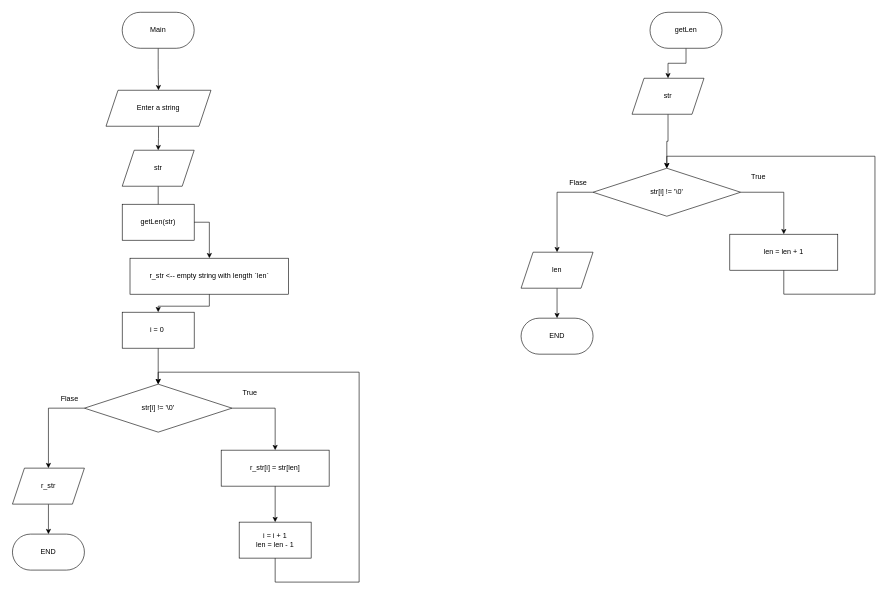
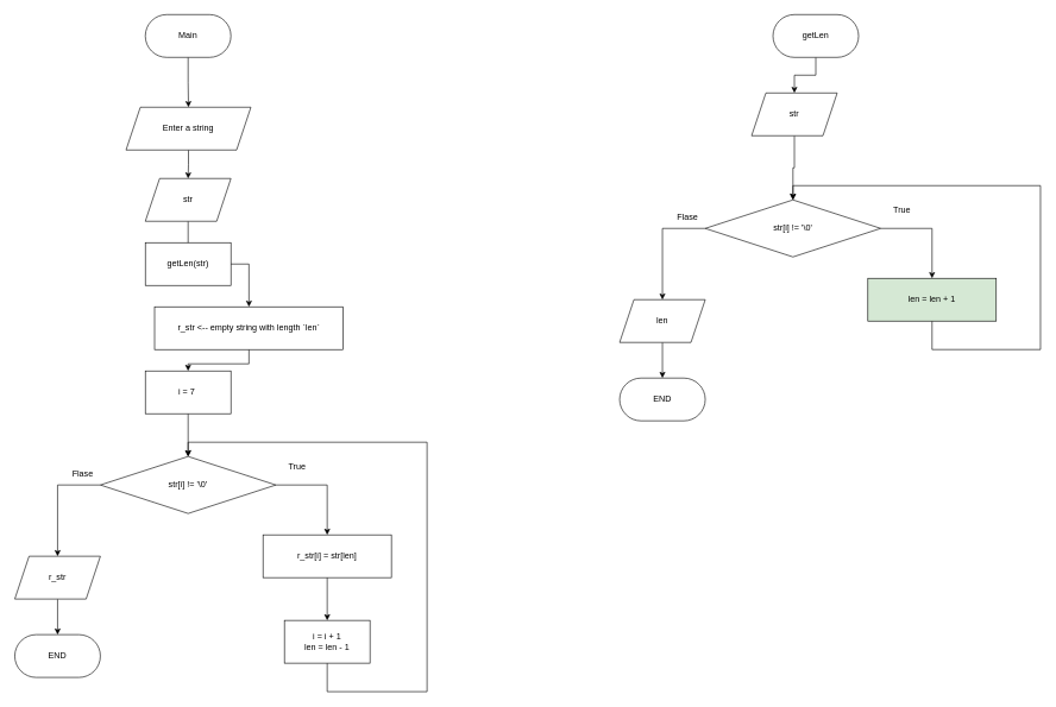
- <mxCell id="34" value="len = len + 1" style="rounded=0;whiteSpace=wrap;html=1;" vertex="1" parent="1"><mxGeometry x="1216" y="390" width="180" height="60" as="geometry" /></mxCell>
+ <mxCell id="34" value="len = len + 1" style="rounded=0;whiteSpace=wrap;html=1;fillColor=#d5e8d4;" vertex="1" parent="1"><mxGeometry x="1216" y="390" width="180" height="60" as="geometry" /></mxCell>
- <mxCell id="11" value="i = 0&amp;nbsp;" style="rounded=0;whiteSpace=wrap;html=1;" vertex="1" parent="1"><mxGeometry x="203" y="520" width="120" height="60" as="geometry" /></mxCell>
+ <mxCell id="11" value="i = 7&amp;nbsp;" style="rounded=0;whiteSpace=wrap;html=1;" vertex="1" parent="1"><mxGeometry x="203" y="520" width="120" height="60" as="geometry" /></mxCell>
